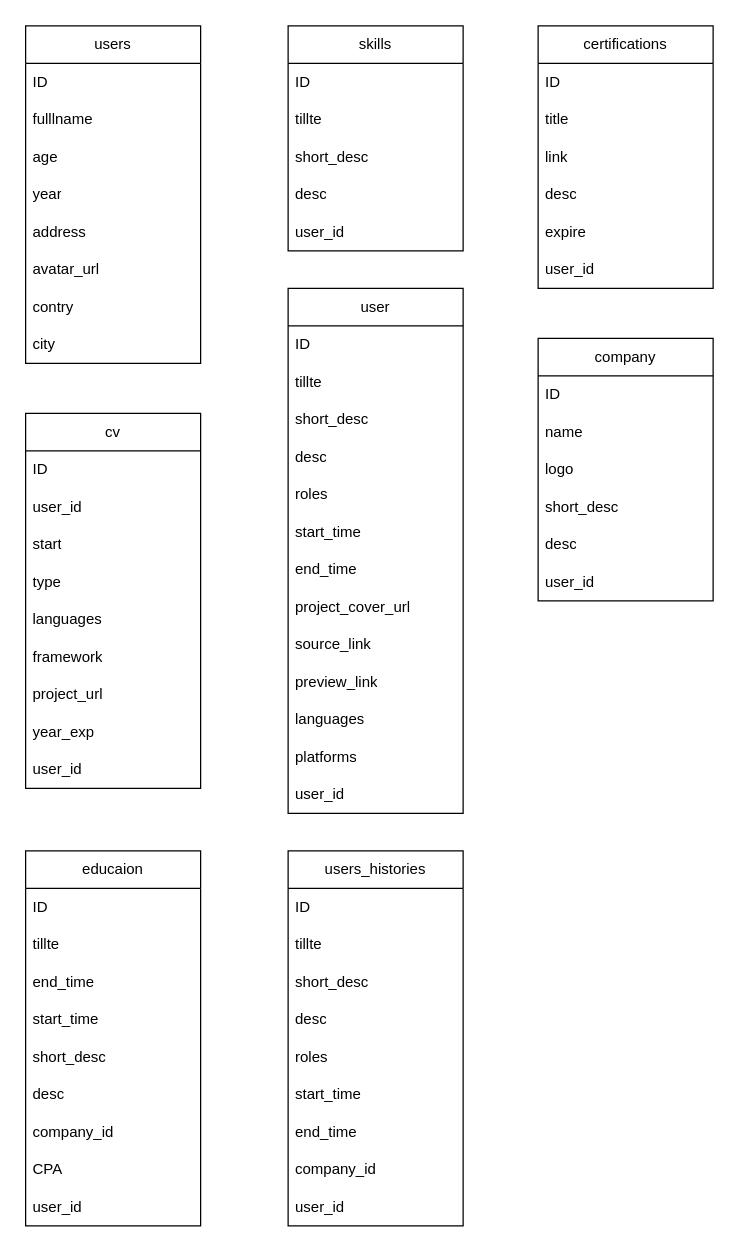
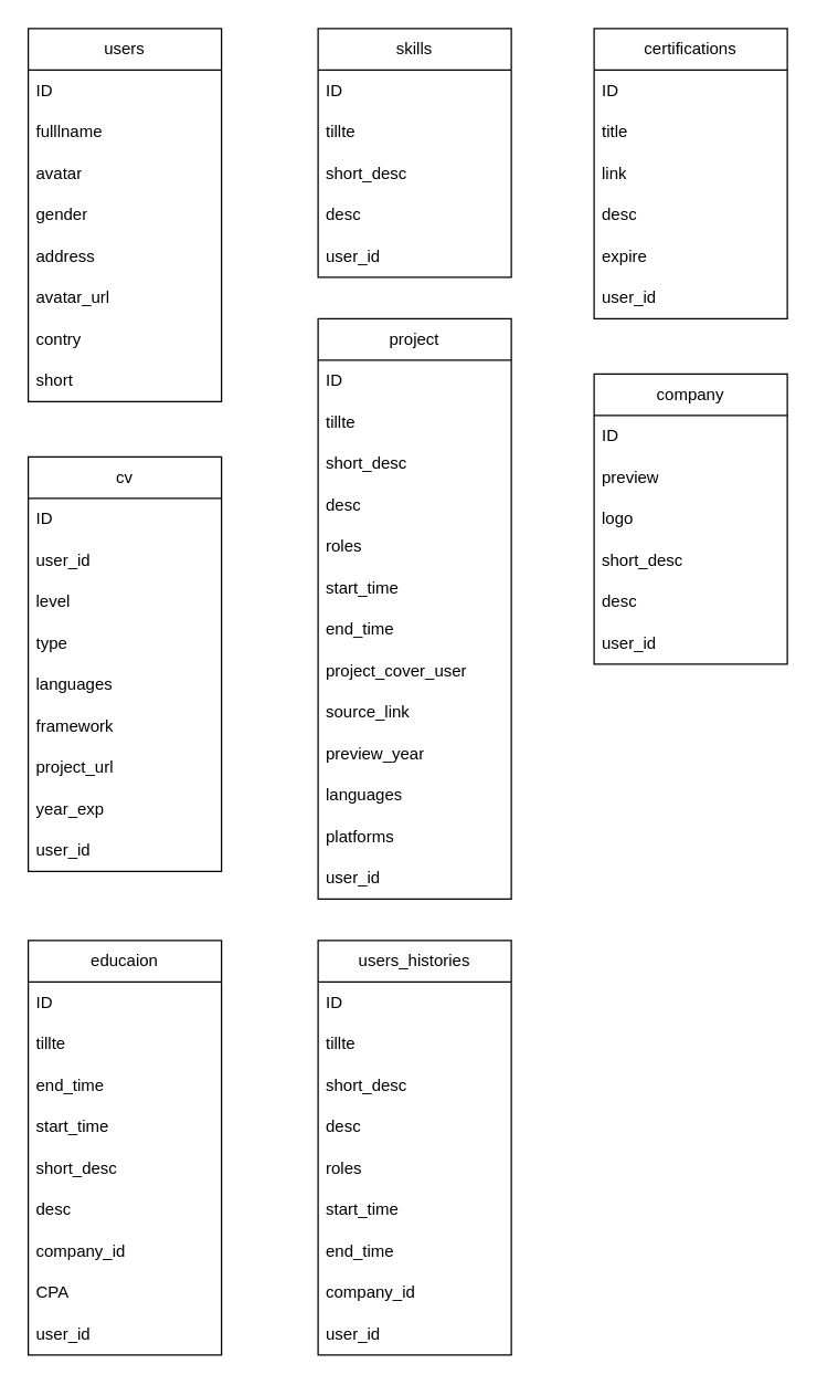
- <mxCell id="5" value="age" style="text;strokeColor=none;fillColor=none;align=left;verticalAlign=middle;spacingLeft=4;spacingRight=4;overflow=hidden;points=[[0,0.5],[1,0.5]];portConstraint=eastwest;rotatable=0;whiteSpace=wrap;html=1;" vertex="1" parent="2"><mxGeometry y="90" width="140" height="30" as="geometry" /></mxCell>
+ <mxCell id="5" value="avatar" style="text;strokeColor=none;fillColor=none;align=left;verticalAlign=middle;spacingLeft=4;spacingRight=4;overflow=hidden;points=[[0,0.5],[1,0.5]];portConstraint=eastwest;rotatable=0;whiteSpace=wrap;html=1;" vertex="1" parent="2"><mxGeometry y="90" width="140" height="30" as="geometry" /></mxCell>
- <mxCell id="6" value="year" style="text;strokeColor=none;fillColor=none;align=left;verticalAlign=middle;spacingLeft=4;spacingRight=4;overflow=hidden;points=[[0,0.5],[1,0.5]];portConstraint=eastwest;rotatable=0;whiteSpace=wrap;html=1;" vertex="1" parent="2"><mxGeometry y="120" width="140" height="30" as="geometry" /></mxCell>
+ <mxCell id="6" value="gender" style="text;strokeColor=none;fillColor=none;align=left;verticalAlign=middle;spacingLeft=4;spacingRight=4;overflow=hidden;points=[[0,0.5],[1,0.5]];portConstraint=eastwest;rotatable=0;whiteSpace=wrap;html=1;" vertex="1" parent="2"><mxGeometry y="120" width="140" height="30" as="geometry" /></mxCell>
- <mxCell id="27" value="user" style="swimlane;fontStyle=0;childLayout=stackLayout;horizontal=1;startSize=30;horizontalStack=0;resizeParent=1;resizeParentMax=0;resizeLast=0;collapsible=1;marginBottom=0;whiteSpace=wrap;html=1;" vertex="1" parent="1"><mxGeometry x="230" y="230" width="140" height="420" as="geometry" /></mxCell>
+ <mxCell id="27" value="project" style="swimlane;fontStyle=0;childLayout=stackLayout;horizontal=1;startSize=30;horizontalStack=0;resizeParent=1;resizeParentMax=0;resizeLast=0;collapsible=1;marginBottom=0;whiteSpace=wrap;html=1;" vertex="1" parent="1"><mxGeometry x="230" y="230" width="140" height="420" as="geometry" /></mxCell>
- <mxCell id="10" value="city" style="text;strokeColor=none;fillColor=none;align=left;verticalAlign=middle;spacingLeft=4;spacingRight=4;overflow=hidden;points=[[0,0.5],[1,0.5]];portConstraint=eastwest;rotatable=0;whiteSpace=wrap;html=1;" vertex="1" parent="2"><mxGeometry y="240" width="140" height="30" as="geometry" /></mxCell>
+ <mxCell id="10" value="short" style="text;strokeColor=none;fillColor=none;align=left;verticalAlign=middle;spacingLeft=4;spacingRight=4;overflow=hidden;points=[[0,0.5],[1,0.5]];portConstraint=eastwest;rotatable=0;whiteSpace=wrap;html=1;" vertex="1" parent="2"><mxGeometry y="240" width="140" height="30" as="geometry" /></mxCell>
- <mxCell id="63" value="name" style="text;strokeColor=none;fillColor=none;align=left;verticalAlign=middle;spacingLeft=4;spacingRight=4;overflow=hidden;points=[[0,0.5],[1,0.5]];portConstraint=eastwest;rotatable=0;whiteSpace=wrap;html=1;" vertex="1" parent="61"><mxGeometry y="60" width="140" height="30" as="geometry" /></mxCell>
+ <mxCell id="63" value="preview" style="text;strokeColor=none;fillColor=none;align=left;verticalAlign=middle;spacingLeft=4;spacingRight=4;overflow=hidden;points=[[0,0.5],[1,0.5]];portConstraint=eastwest;rotatable=0;whiteSpace=wrap;html=1;" vertex="1" parent="61"><mxGeometry y="60" width="140" height="30" as="geometry" /></mxCell>
- <mxCell id="14" value="start" style="text;strokeColor=none;fillColor=none;align=left;verticalAlign=middle;spacingLeft=4;spacingRight=4;overflow=hidden;points=[[0,0.5],[1,0.5]];portConstraint=eastwest;rotatable=0;whiteSpace=wrap;html=1;" vertex="1" parent="11"><mxGeometry y="90" width="140" height="30" as="geometry" /></mxCell>
+ <mxCell id="14" value="level" style="text;strokeColor=none;fillColor=none;align=left;verticalAlign=middle;spacingLeft=4;spacingRight=4;overflow=hidden;points=[[0,0.5],[1,0.5]];portConstraint=eastwest;rotatable=0;whiteSpace=wrap;html=1;" vertex="1" parent="11"><mxGeometry y="90" width="140" height="30" as="geometry" /></mxCell>
- <mxCell id="35" value="project_cover_url" style="text;strokeColor=none;fillColor=none;align=left;verticalAlign=middle;spacingLeft=4;spacingRight=4;overflow=hidden;points=[[0,0.5],[1,0.5]];portConstraint=eastwest;rotatable=0;whiteSpace=wrap;html=1;" vertex="1" parent="27"><mxGeometry y="240" width="140" height="30" as="geometry" /></mxCell>
+ <mxCell id="35" value="project_cover_user" style="text;strokeColor=none;fillColor=none;align=left;verticalAlign=middle;spacingLeft=4;spacingRight=4;overflow=hidden;points=[[0,0.5],[1,0.5]];portConstraint=eastwest;rotatable=0;whiteSpace=wrap;html=1;" vertex="1" parent="27"><mxGeometry y="240" width="140" height="30" as="geometry" /></mxCell>
- <mxCell id="37" value="preview_link" style="text;strokeColor=none;fillColor=none;align=left;verticalAlign=middle;spacingLeft=4;spacingRight=4;overflow=hidden;points=[[0,0.5],[1,0.5]];portConstraint=eastwest;rotatable=0;whiteSpace=wrap;html=1;" vertex="1" parent="27"><mxGeometry y="300" width="140" height="30" as="geometry" /></mxCell>
+ <mxCell id="37" value="preview_year" style="text;strokeColor=none;fillColor=none;align=left;verticalAlign=middle;spacingLeft=4;spacingRight=4;overflow=hidden;points=[[0,0.5],[1,0.5]];portConstraint=eastwest;rotatable=0;whiteSpace=wrap;html=1;" vertex="1" parent="27"><mxGeometry y="300" width="140" height="30" as="geometry" /></mxCell>
